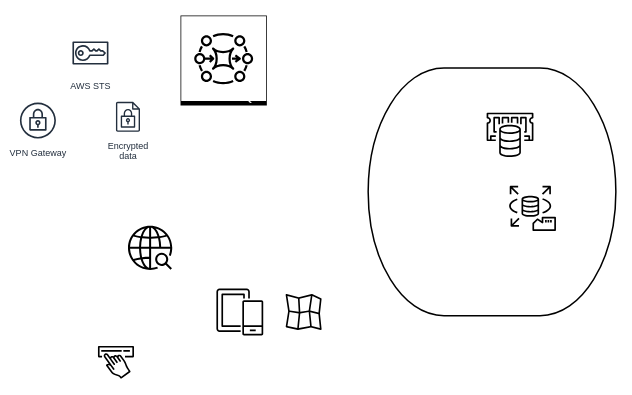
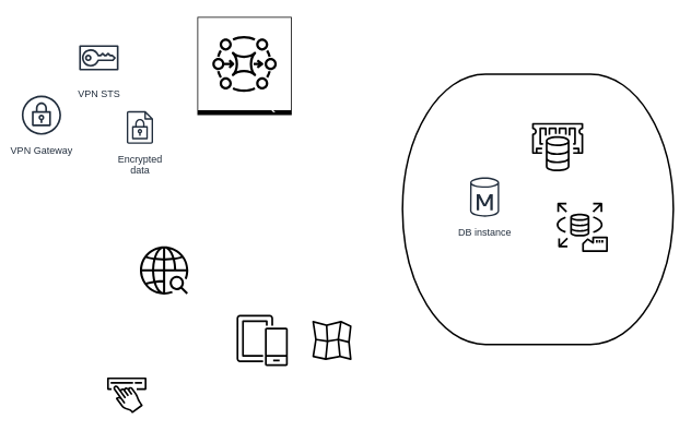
- <mxCell id="4" value="AWS STS" style="sketch=0;outlineConnect=0;fontColor=#232F3E;gradientColor=none;strokeColor=#232F3E;fillColor=#ffffff;dashed=0;verticalLabelPosition=bottom;verticalAlign=top;align=center;html=1;fontSize=12;fontStyle=0;aspect=fixed;shape=mxgraph.aws4.resourceIcon;resIcon=mxgraph.aws4.sts;" parent="1" vertex="1"><mxGeometry x="90" y="40" width="60" height="60" as="geometry" /></mxCell>
+ <mxCell id="4" value="VPN STS" style="sketch=0;outlineConnect=0;fontColor=#232F3E;gradientColor=none;strokeColor=#232F3E;fillColor=#ffffff;dashed=0;verticalLabelPosition=bottom;verticalAlign=top;align=center;html=1;fontSize=12;fontStyle=0;aspect=fixed;shape=mxgraph.aws4.resourceIcon;resIcon=mxgraph.aws4.sts;" parent="1" vertex="1"><mxGeometry x="90" y="40" width="60" height="60" as="geometry" /></mxCell>
- <mxCell id="3" value="VPN Gateway" style="sketch=0;outlineConnect=0;fontColor=#232F3E;gradientColor=none;strokeColor=#232F3E;fillColor=#ffffff;dashed=0;verticalLabelPosition=bottom;verticalAlign=top;align=center;html=1;fontSize=12;fontStyle=0;aspect=fixed;shape=mxgraph.aws4.resourceIcon;resIcon=mxgraph.aws4.vpn_gateway;" parent="1" vertex="1"><mxGeometry x="20" y="130" width="60" height="60" as="geometry" /></mxCell>
+ <mxCell id="3" value="VPN Gateway" style="sketch=0;outlineConnect=0;fontColor=#232F3E;gradientColor=none;strokeColor=#232F3E;fillColor=#ffffff;dashed=0;verticalLabelPosition=bottom;verticalAlign=top;align=center;html=1;fontSize=12;fontStyle=0;aspect=fixed;shape=mxgraph.aws4.resourceIcon;resIcon=mxgraph.aws4.vpn_gateway;" parent="1" vertex="1"><mxGeometry x="20" y="110" width="60" height="60" as="geometry" /></mxCell>
+ <mxCell id="2" value="DB instance" style="sketch=0;outlineConnect=0;fontColor=#232F3E;gradientColor=none;strokeColor=#232F3E;fillColor=#ffffff;dashed=0;verticalLabelPosition=bottom;verticalAlign=top;align=center;html=1;fontSize=12;fontStyle=0;aspect=fixed;shape=mxgraph.aws4.resourceIcon;resIcon=mxgraph.aws4.db_instance;" parent="1" vertex="1"><mxGeometry x="560" y="210" width="60" height="60" as="geometry" /></mxCell>
